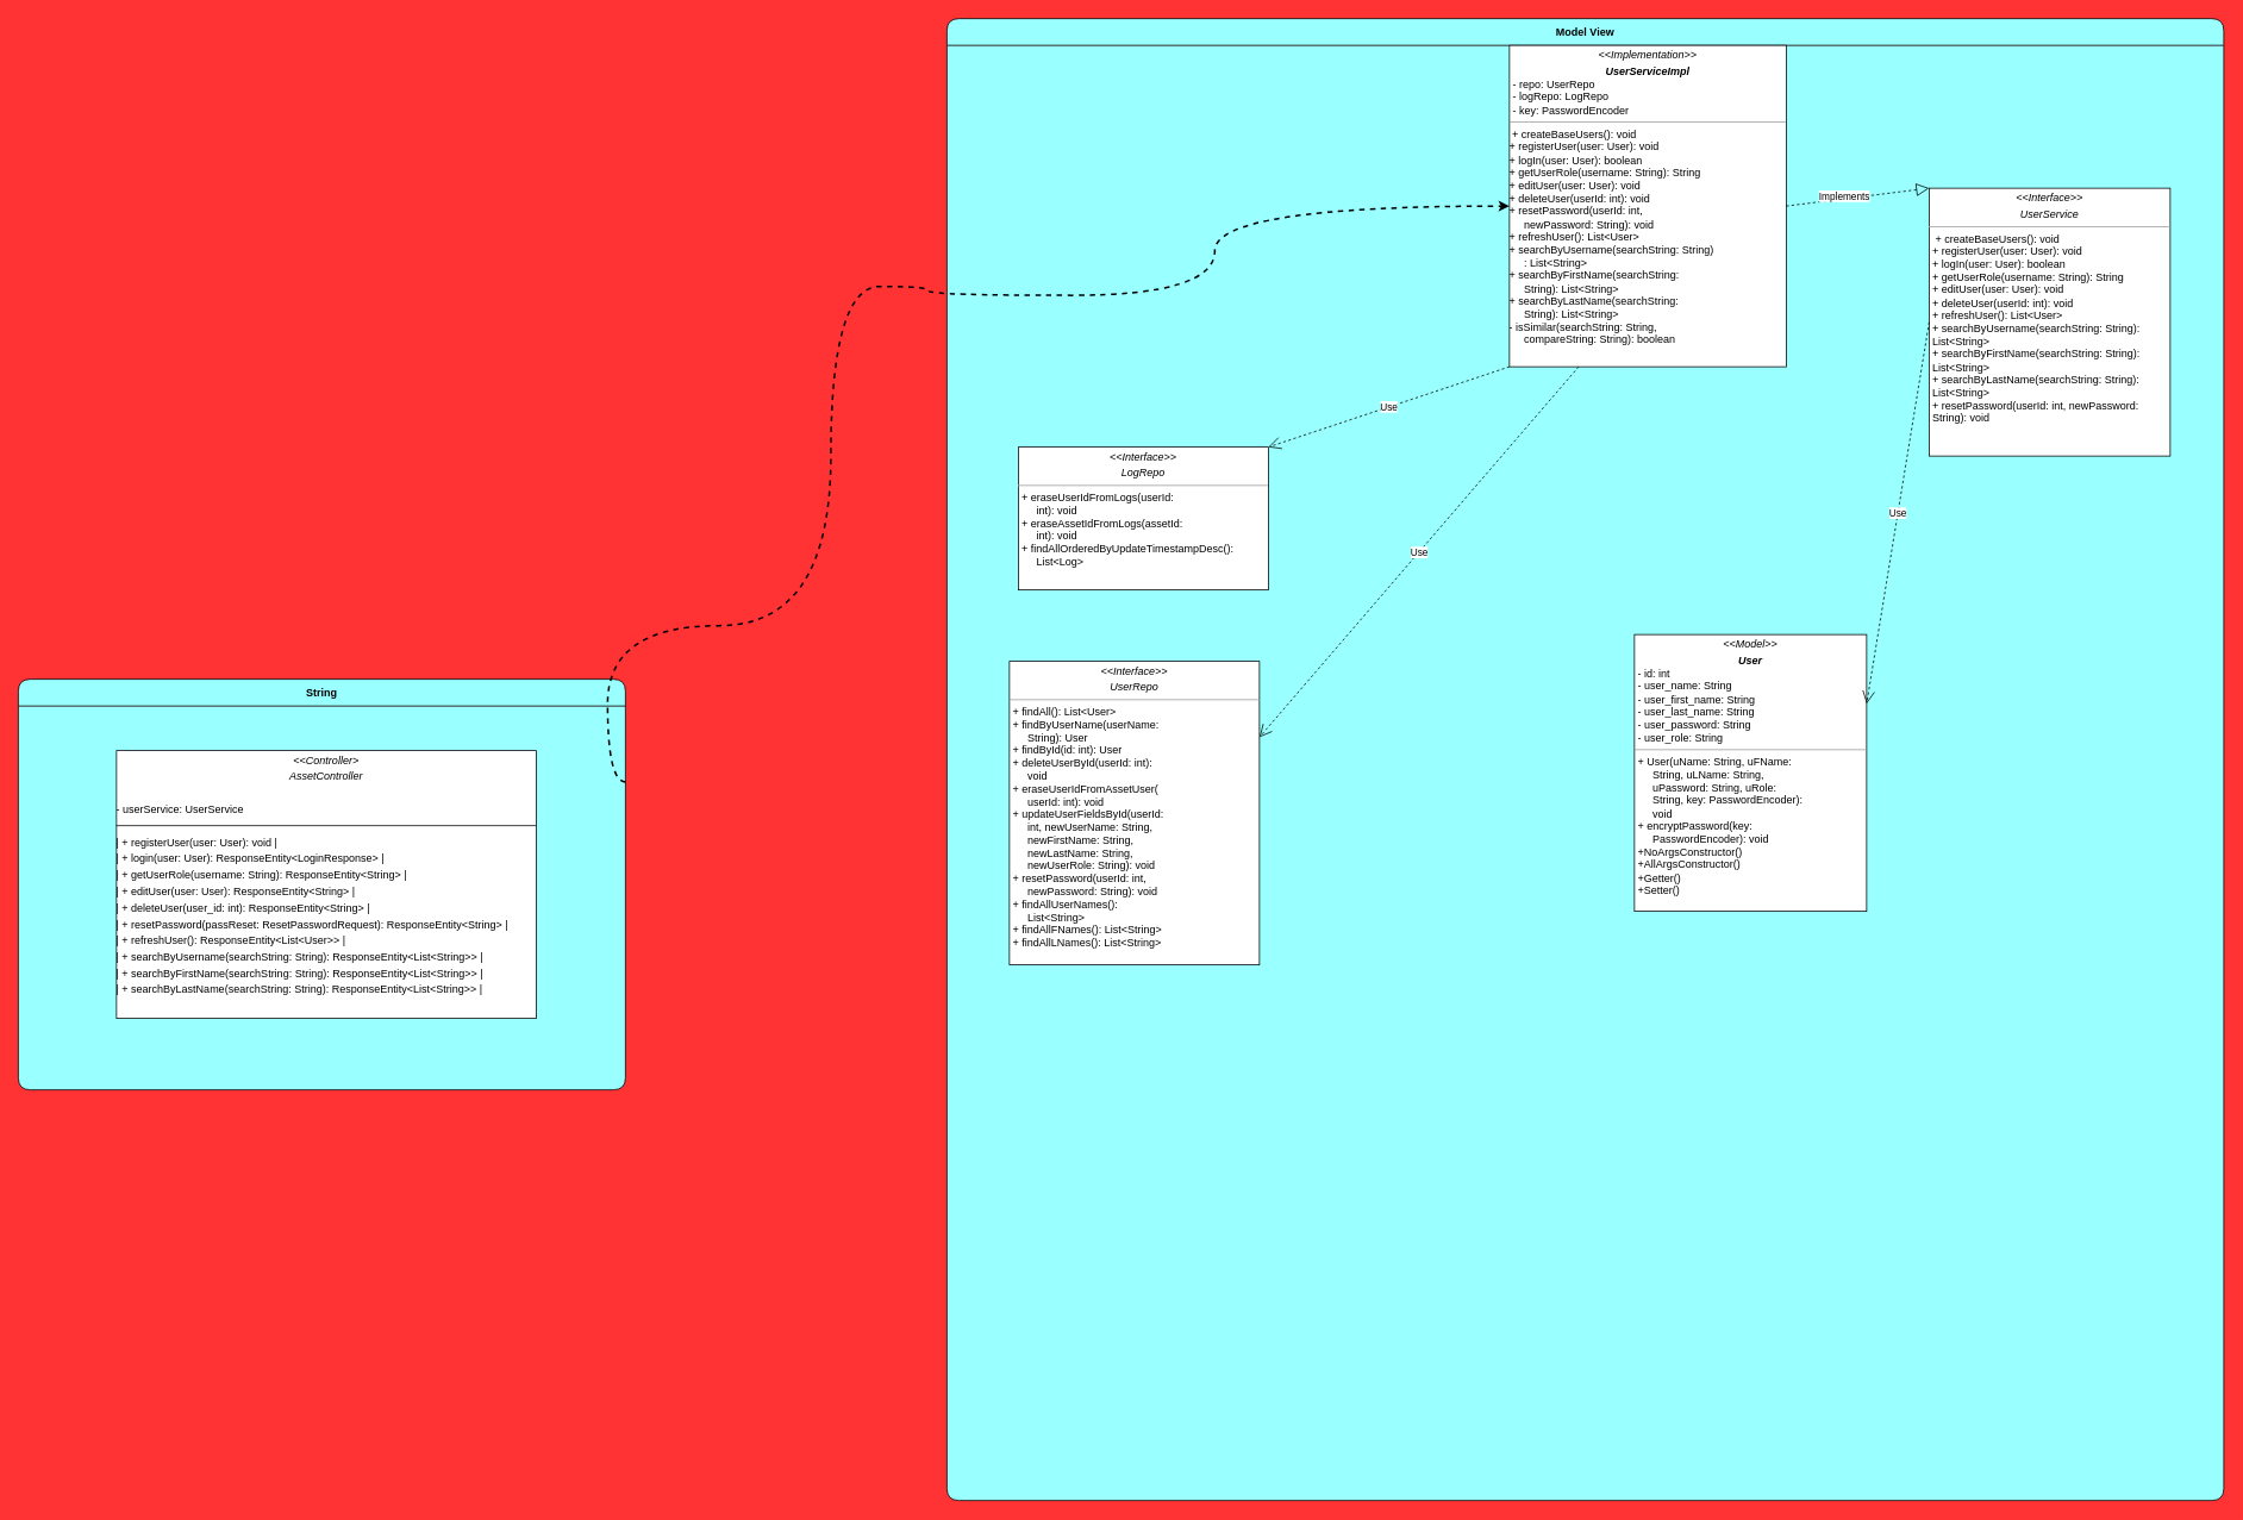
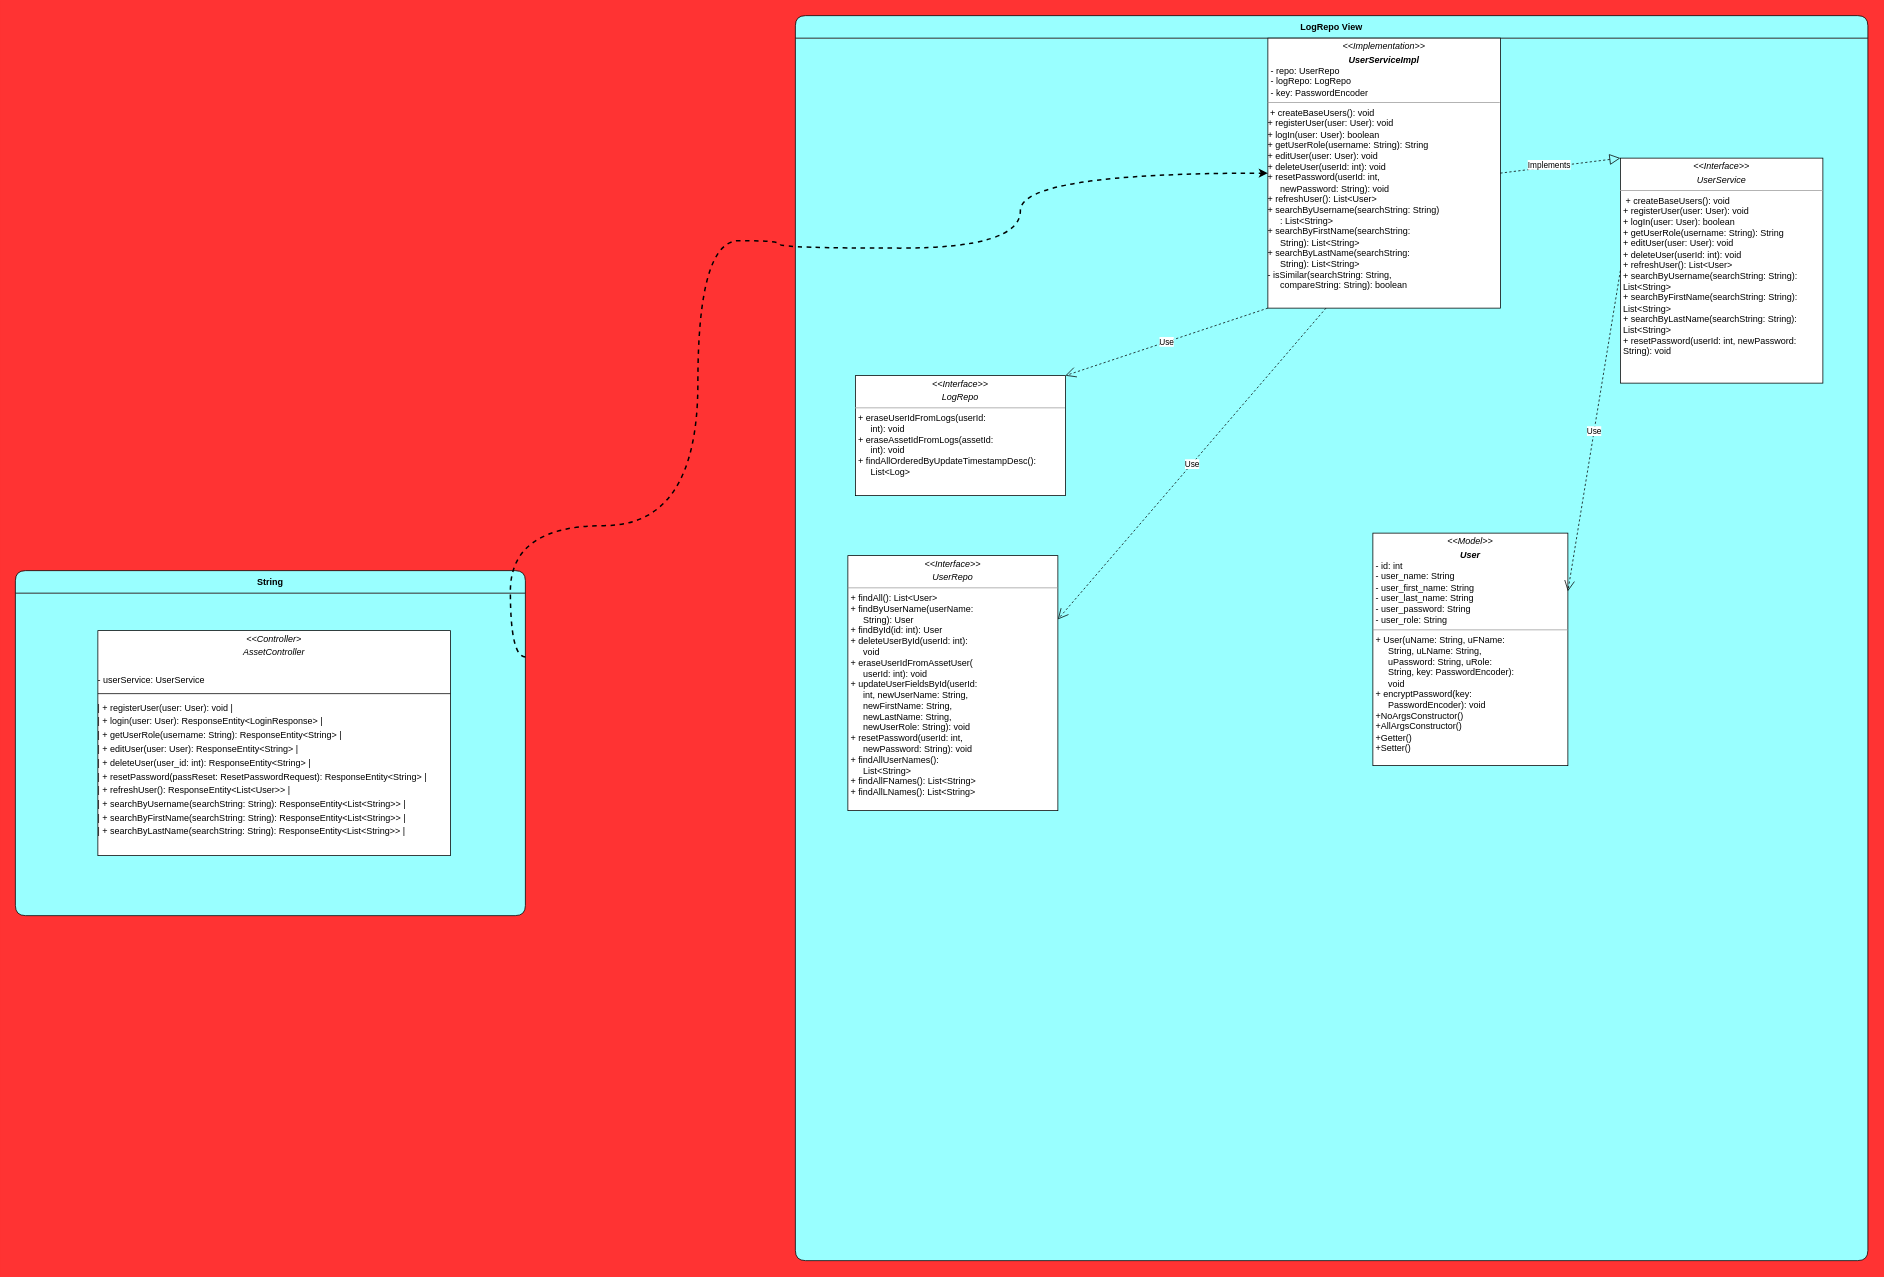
- <mxCell id="2" value="Model View" style="swimlane;whiteSpace=wrap;html=1;startSize=30;rounded=1;swimlaneFillColor=#99FFFF;fillColor=#99FFFF;" vertex="1" parent="1"><mxGeometry x="1060" y="20" width="1430" height="1660" as="geometry"><mxRectangle x="1060" y="190" width="200" height="40" as="alternateBounds" /></mxGeometry></mxCell>
+ <mxCell id="2" value="LogRepo View" style="swimlane;whiteSpace=wrap;html=1;startSize=30;rounded=1;swimlaneFillColor=#99FFFF;fillColor=#99FFFF;" vertex="1" parent="1"><mxGeometry x="1060" y="20" width="1430" height="1660" as="geometry"><mxRectangle x="1060" y="190" width="200" height="40" as="alternateBounds" /></mxGeometry></mxCell>
